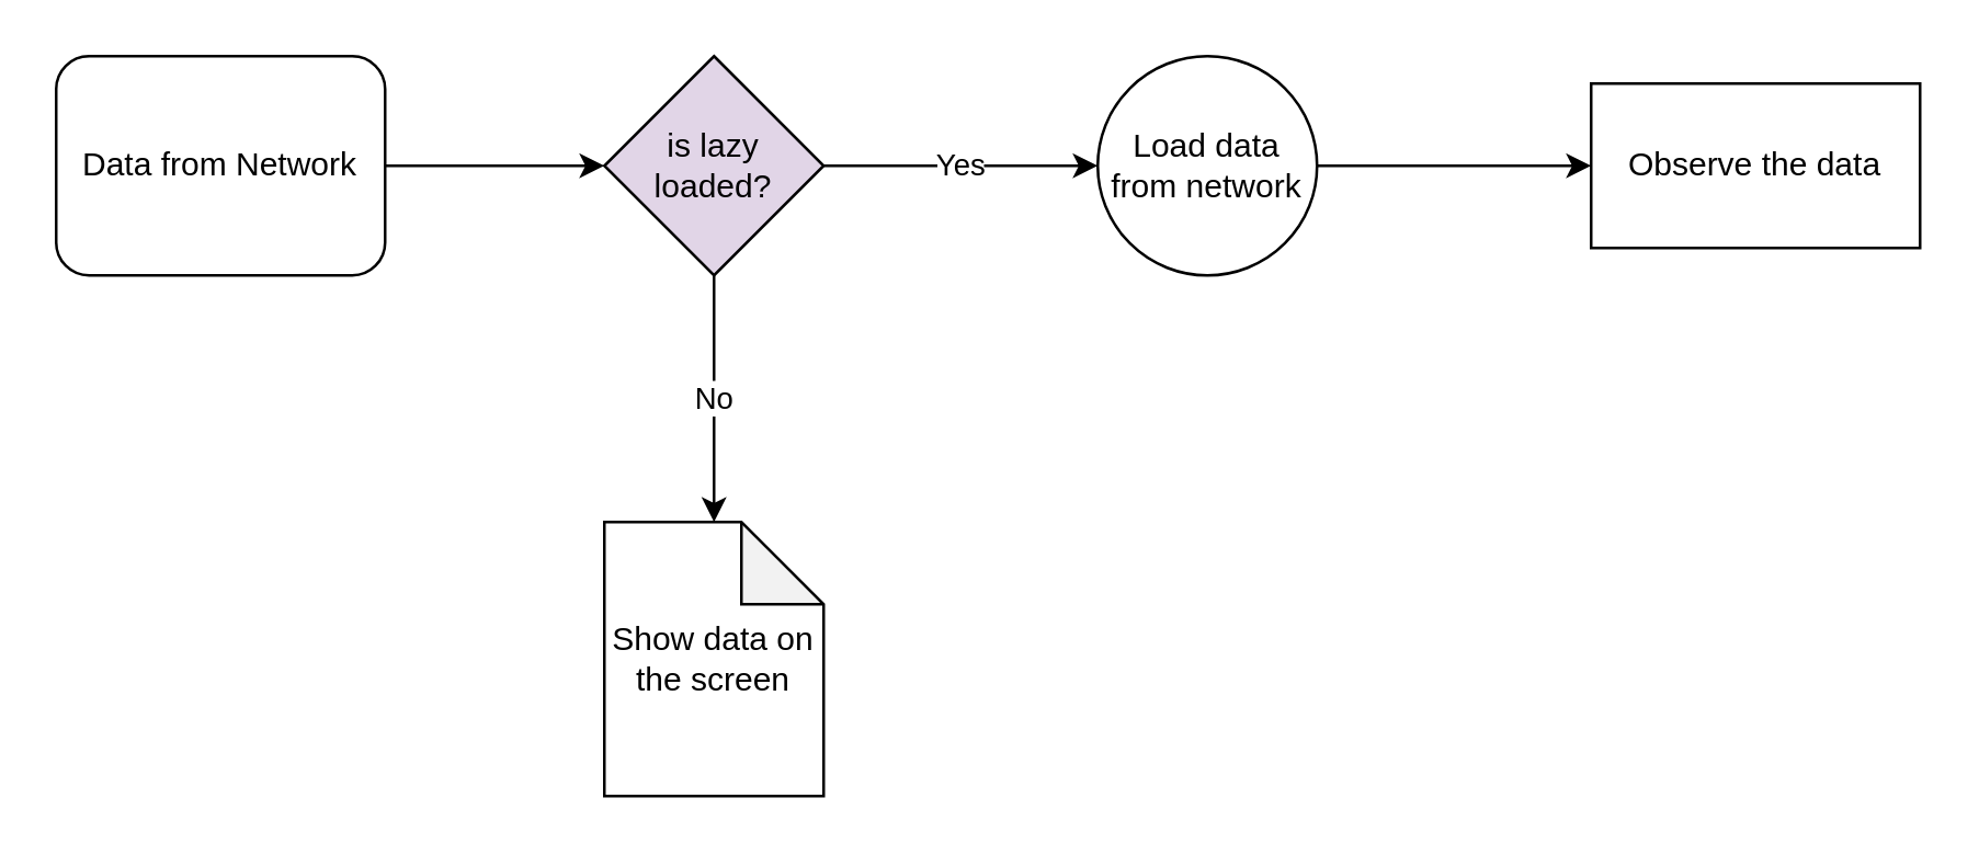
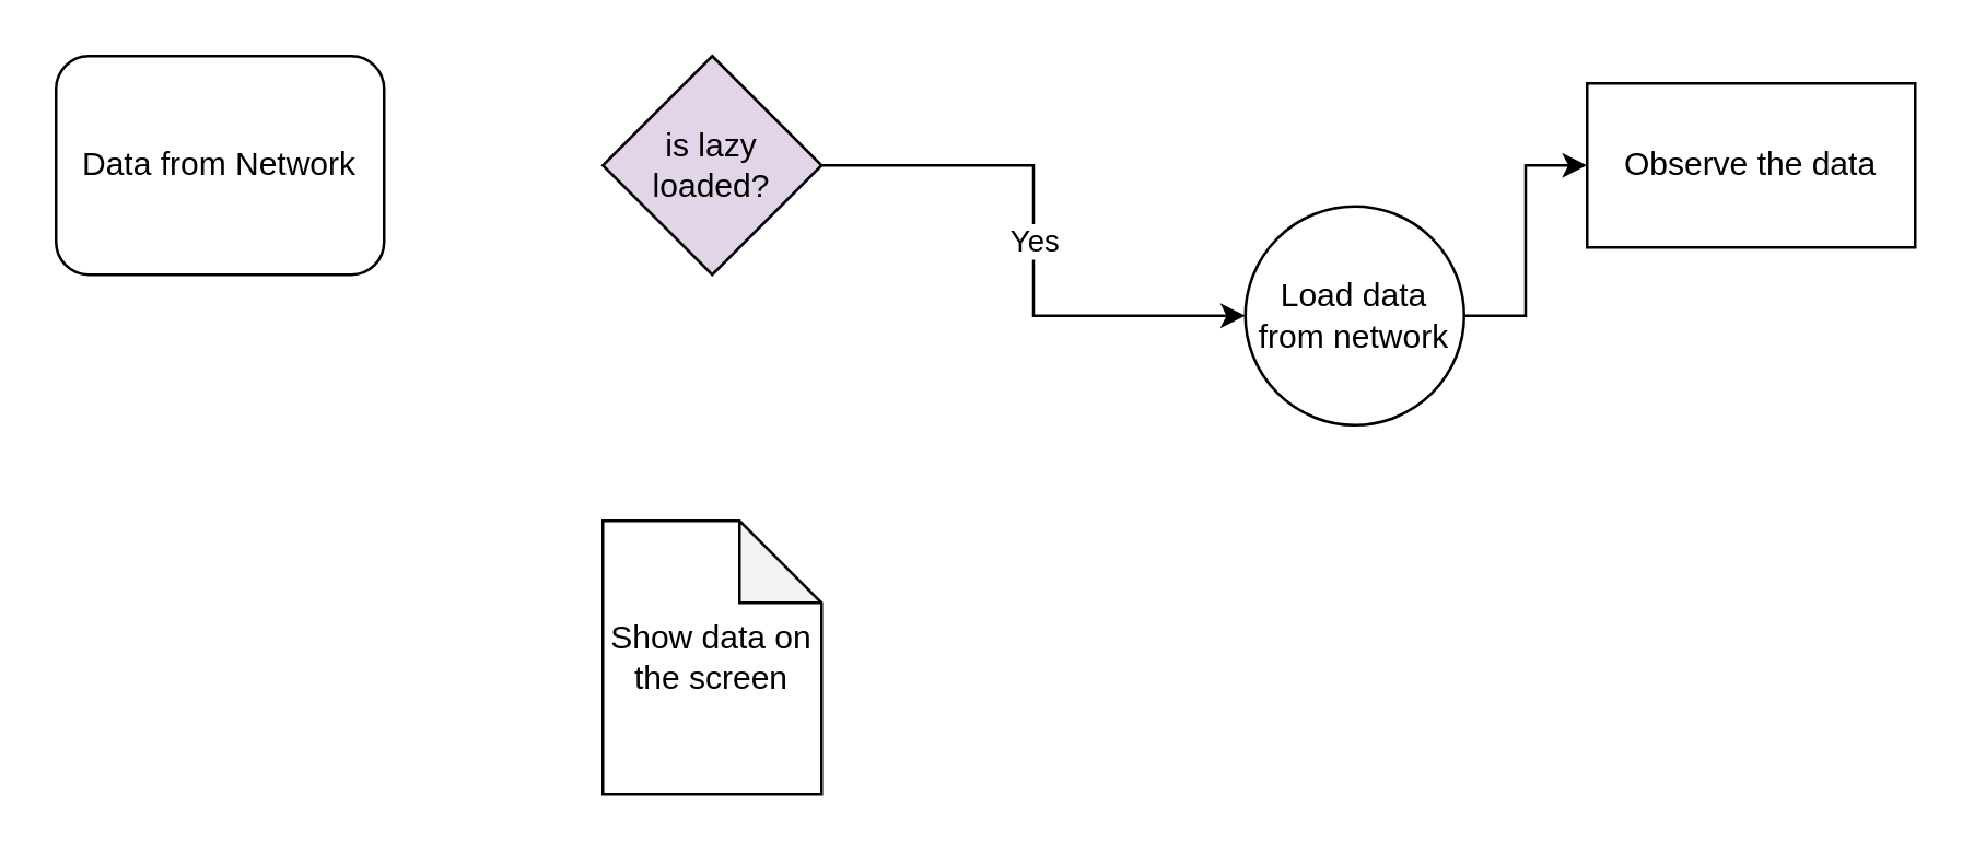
- <mxCell id="2" style="edgeStyle=orthogonalEdgeStyle;rounded=0;orthogonalLoop=1;jettySize=auto;html=1;entryX=0;entryY=0.5;entryDx=0;entryDy=0;" edge="1" parent="1" source="3" target="6"><mxGeometry relative="1" as="geometry" /></mxCell>
- <mxCell id="9" value="Load data from network" style="ellipse;whiteSpace=wrap;html=1;aspect=fixed;" vertex="1" parent="1"><mxGeometry x="400" y="20" width="80" height="80" as="geometry" /></mxCell>
+ <mxCell id="9" value="Load data from network" style="ellipse;whiteSpace=wrap;html=1;aspect=fixed;" vertex="1" parent="1"><mxGeometry x="455" y="75" width="80" height="80" as="geometry" /></mxCell>
- <mxCell id="4" value="No" style="edgeStyle=orthogonalEdgeStyle;rounded=0;orthogonalLoop=1;jettySize=auto;html=1;entryX=0.5;entryY=0;entryDx=0;entryDy=0;entryPerimeter=0;" edge="1" parent="1" source="6" target="7"><mxGeometry relative="1" as="geometry" /></mxCell>
